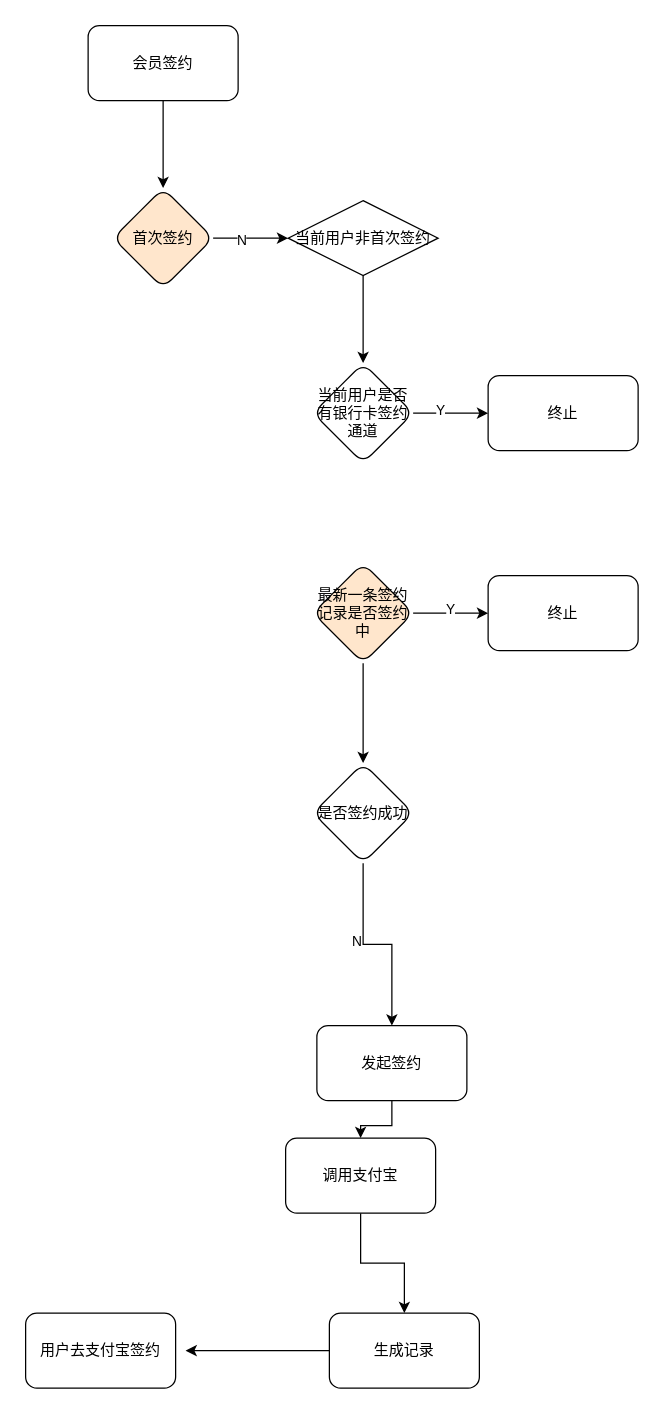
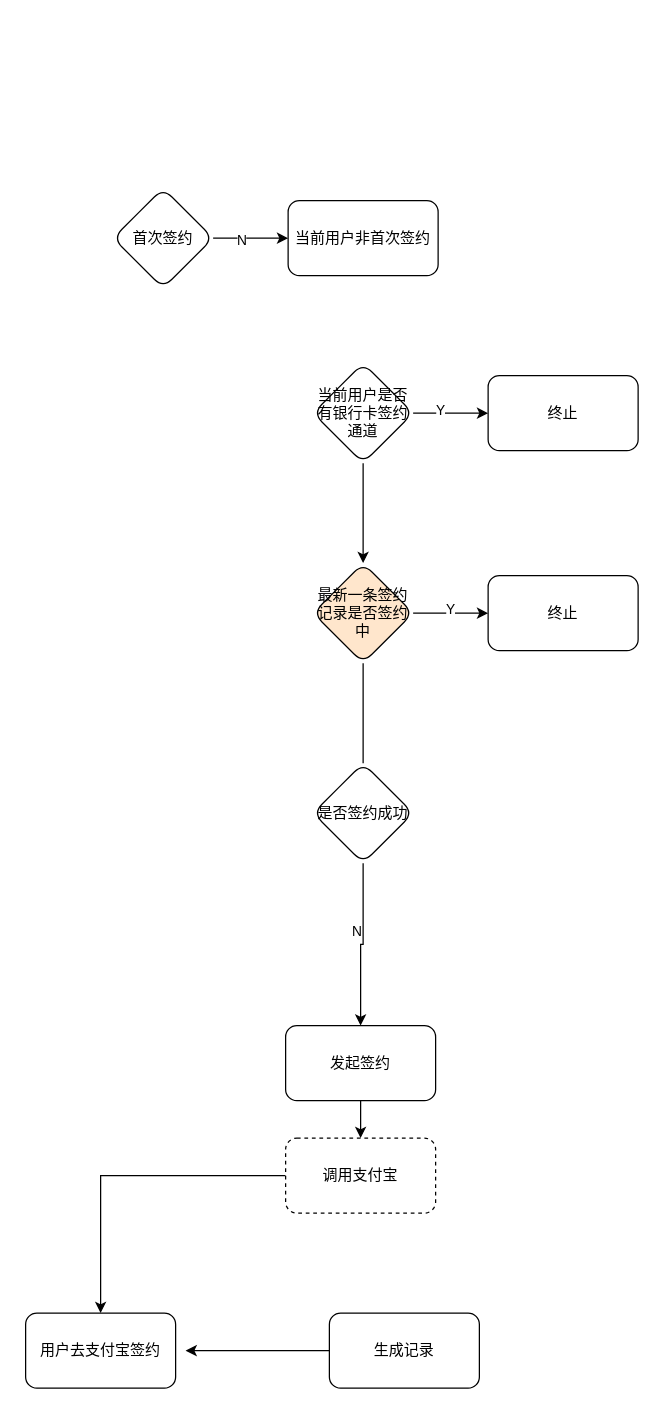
- <mxCell id="3" value="会员签约" style="rounded=1;whiteSpace=wrap;html=1;" vertex="1" parent="1"><mxGeometry x="70" y="20" width="120" height="60" as="geometry" /></mxCell>
- <mxCell id="2" value="" style="edgeStyle=orthogonalEdgeStyle;rounded=0;orthogonalLoop=1;jettySize=auto;html=1;" edge="1" parent="1" source="3" target="6"><mxGeometry relative="1" as="geometry" /></mxCell>
- <mxCell id="6" value="首次签约" style="rhombus;whiteSpace=wrap;html=1;rounded=1;fillColor=#ffe6cc;" vertex="1" parent="1"><mxGeometry x="90" y="150" width="80" height="80" as="geometry" /></mxCell>
+ <mxCell id="6" value="首次签约" style="rhombus;whiteSpace=wrap;html=1;rounded=1;" vertex="1" parent="1"><mxGeometry x="90" y="150" width="80" height="80" as="geometry" /></mxCell>
- <mxCell id="15" value="当前用户非首次签约" style="rhombus;whiteSpace=wrap;html=1;" vertex="1" parent="1"><mxGeometry x="230" y="160" width="120" height="60" as="geometry" /></mxCell>
+ <mxCell id="15" value="当前用户非首次签约" style="whiteSpace=wrap;html=1;rounded=1;" vertex="1" parent="1"><mxGeometry x="230" y="160" width="120" height="60" as="geometry" /></mxCell>
- <mxCell id="14" value="" style="edgeStyle=orthogonalEdgeStyle;rounded=0;orthogonalLoop=1;jettySize=auto;html=1;" edge="1" parent="1" source="15" target="19"><mxGeometry relative="1" as="geometry" /></mxCell>
+ <mxCell id="18" value="" style="edgeStyle=orthogonalEdgeStyle;rounded=0;orthogonalLoop=1;jettySize=auto;html=1;" edge="1" parent="1" source="19" target="24"><mxGeometry relative="1" as="geometry" /></mxCell>
- <mxCell id="23" value="" style="edgeStyle=orthogonalEdgeStyle;rounded=0;orthogonalLoop=1;jettySize=auto;html=1;" edge="1" parent="1" source="24" target="28"><mxGeometry relative="1" as="geometry" /></mxCell>
+ <mxCell id="23" value="" style="edgeStyle=orthogonalEdgeStyle;rounded=0;orthogonalLoop=1;jettySize=auto;html=1;endArrow=none;" edge="1" parent="1" source="24" target="28"><mxGeometry relative="1" as="geometry" /></mxCell>
- <mxCell id="8" value="发起签约" style="whiteSpace=wrap;html=1;rounded=1;" vertex="1" parent="1"><mxGeometry x="253" y="820" width="120" height="60" as="geometry" /></mxCell>
+ <mxCell id="8" value="发起签约" style="whiteSpace=wrap;html=1;rounded=1;" vertex="1" parent="1"><mxGeometry x="228" y="820" width="120" height="60" as="geometry" /></mxCell>
- <mxCell id="10" value="调用支付宝" style="rounded=1;whiteSpace=wrap;html=1;" vertex="1" parent="1"><mxGeometry x="228" y="910" width="120" height="60" as="geometry" /></mxCell>
+ <mxCell id="10" value="调用支付宝" style="rounded=1;whiteSpace=wrap;html=1;dashed=1;" vertex="1" parent="1"><mxGeometry x="228" y="910" width="120" height="60" as="geometry" /></mxCell>
- <mxCell id="9" value="" style="edgeStyle=orthogonalEdgeStyle;rounded=0;orthogonalLoop=1;jettySize=auto;html=1;" edge="1" parent="1" source="10" target="12"><mxGeometry relative="1" as="geometry" /></mxCell>
+ <mxCell id="9" value="" style="edgeStyle=orthogonalEdgeStyle;rounded=0;orthogonalLoop=1;jettySize=auto;html=1;" edge="1" parent="1" source="10" target="13"><mxGeometry relative="1" as="geometry" /></mxCell>
